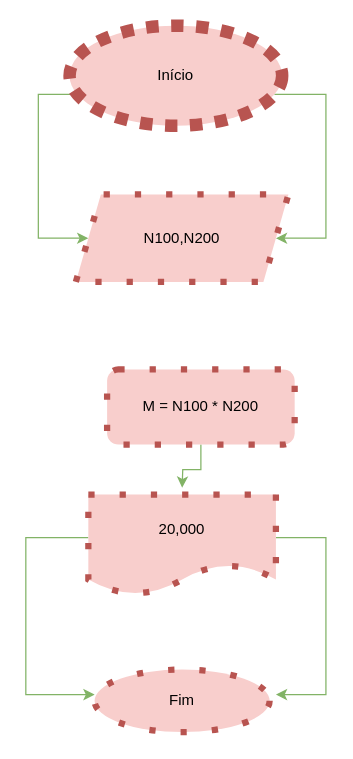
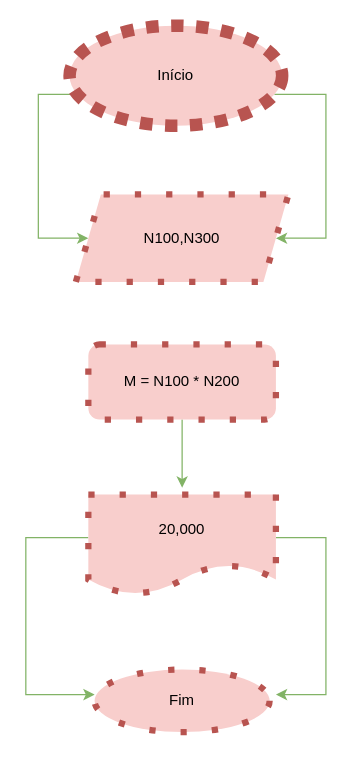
- <mxCell id="5" value="N100,N200" style="shape=parallelogram;perimeter=parallelogramPerimeter;whiteSpace=wrap;html=1;fixedSize=1;fillColor=#f8cecc;strokeColor=#b85450;dashed=1;dashPattern=1 4;strokeWidth=5;" parent="1" vertex="1"><mxGeometry x="60" y="155" width="170" height="70" as="geometry" /></mxCell>
+ <mxCell id="5" value="N100,N300" style="shape=parallelogram;perimeter=parallelogramPerimeter;whiteSpace=wrap;html=1;fixedSize=1;fillColor=#f8cecc;strokeColor=#b85450;dashed=1;dashPattern=1 4;strokeWidth=5;" parent="1" vertex="1"><mxGeometry x="60" y="155" width="170" height="70" as="geometry" /></mxCell>
- <mxCell id="7" value="M = N100 * N200" style="rounded=1;whiteSpace=wrap;html=1;fillColor=#f8cecc;strokeColor=#b85450;dashed=1;dashPattern=1 4;strokeWidth=5;" parent="1" vertex="1"><mxGeometry x="85" y="295" width="150" height="60" as="geometry" /></mxCell>
+ <mxCell id="7" value="M = N100 * N200" style="rounded=1;whiteSpace=wrap;html=1;fillColor=#f8cecc;strokeColor=#b85450;dashed=1;dashPattern=1 4;strokeWidth=5;" parent="1" vertex="1"><mxGeometry x="70" y="275" width="150" height="60" as="geometry" /></mxCell>
